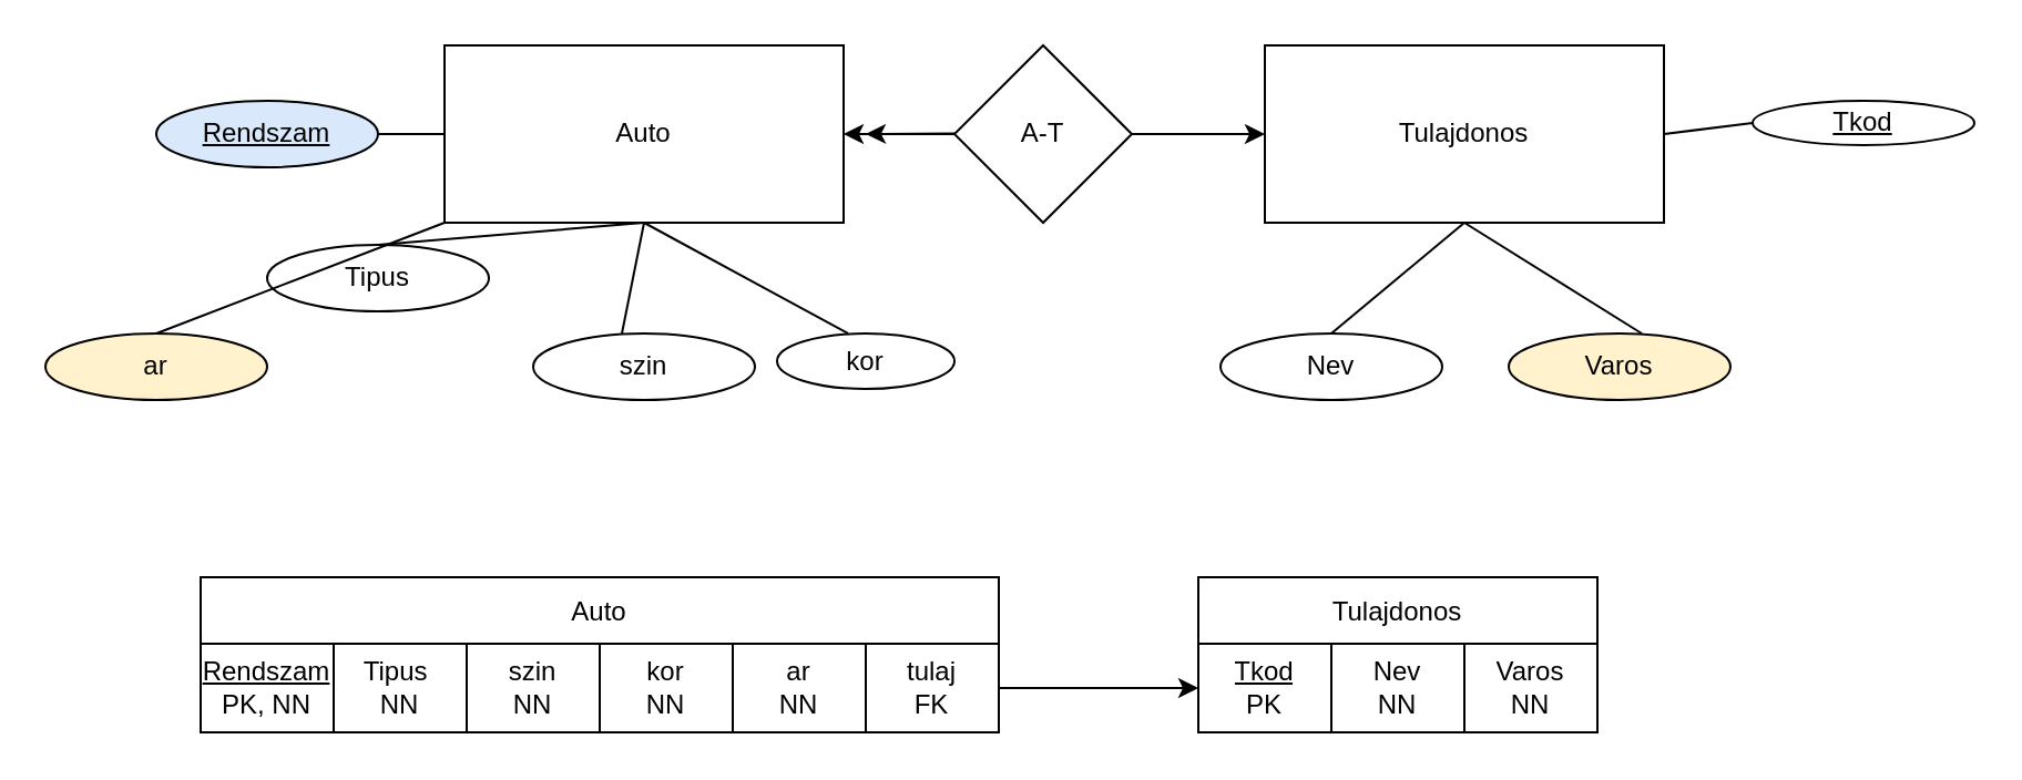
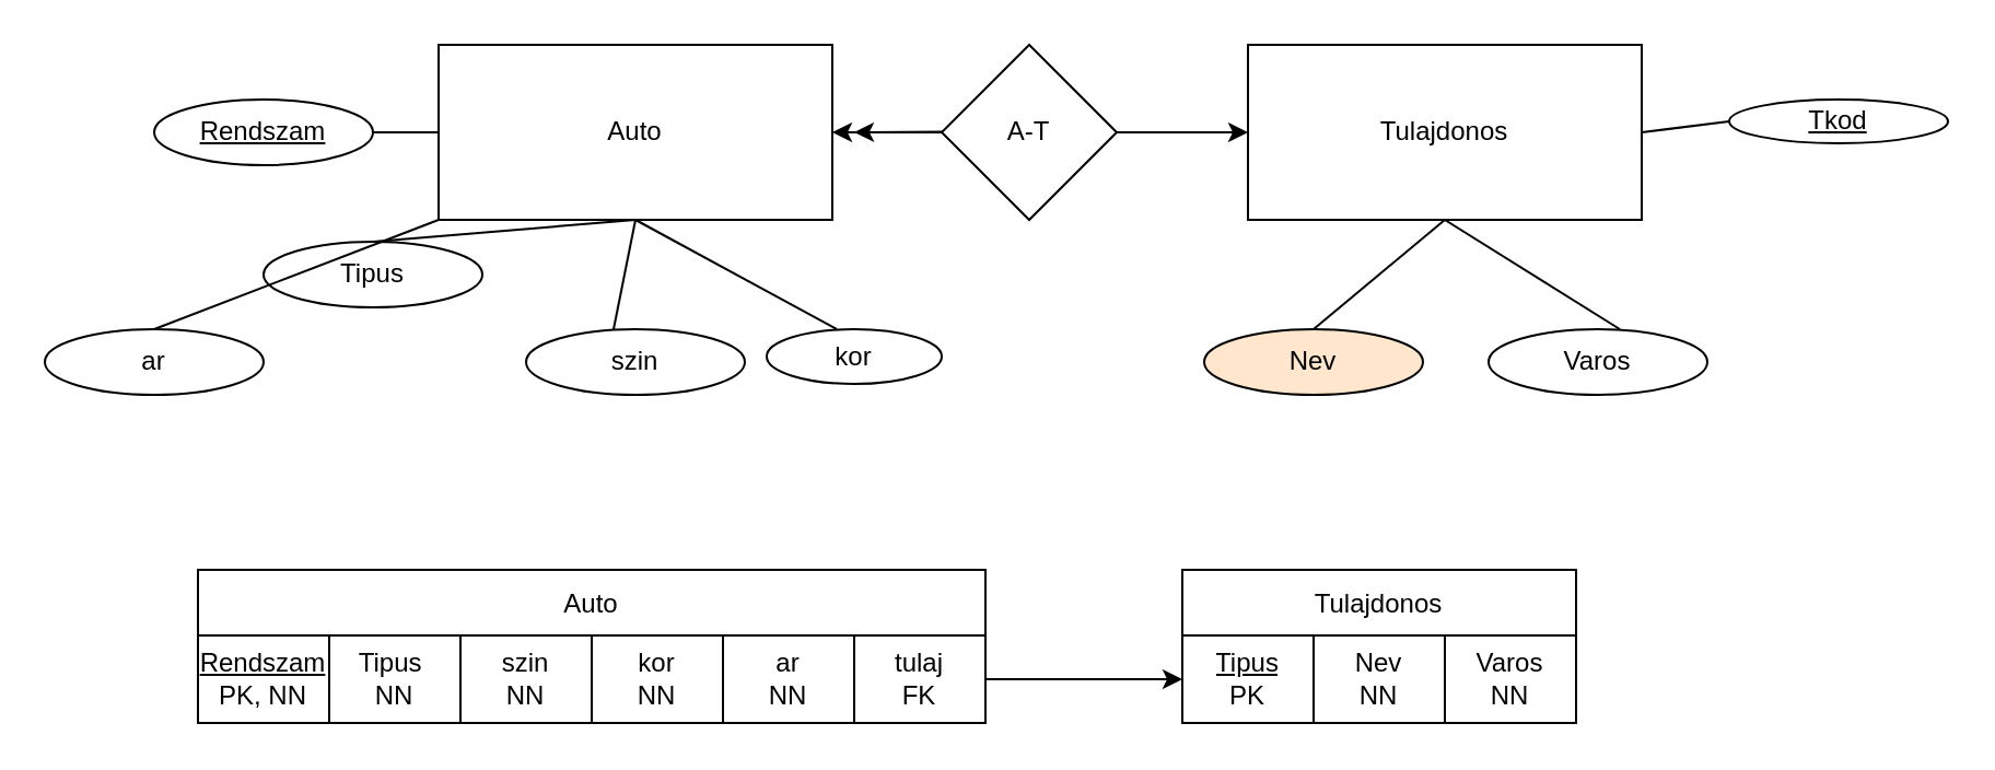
- <mxCell id="20" value="&lt;u&gt;Rendszam&lt;/u&gt;" style="ellipse;whiteSpace=wrap;html=1;fillColor=#dae8fc;" vertex="1" parent="1"><mxGeometry x="70" y="45" width="100" height="30" as="geometry" /></mxCell>
+ <mxCell id="20" value="&lt;u&gt;Rendszam&lt;/u&gt;" style="ellipse;whiteSpace=wrap;html=1;" vertex="1" parent="1"><mxGeometry x="70" y="45" width="100" height="30" as="geometry" /></mxCell>
- <mxCell id="22" value="ar" style="ellipse;whiteSpace=wrap;html=1;fillColor=#fff2cc;" vertex="1" parent="1"><mxGeometry x="20" y="150" width="100" height="30" as="geometry" /></mxCell>
+ <mxCell id="22" value="ar" style="ellipse;whiteSpace=wrap;html=1;" vertex="1" parent="1"><mxGeometry x="20" y="150" width="100" height="30" as="geometry" /></mxCell>
- <mxCell id="4" value="Nev" style="ellipse;whiteSpace=wrap;html=1;" vertex="1" parent="1"><mxGeometry x="550" y="150" width="100" height="30" as="geometry" /></mxCell>
+ <mxCell id="4" value="Nev" style="ellipse;whiteSpace=wrap;html=1;fillColor=#ffe6cc;" vertex="1" parent="1"><mxGeometry x="550" y="150" width="100" height="30" as="geometry" /></mxCell>
- <mxCell id="5" value="Varos" style="ellipse;whiteSpace=wrap;html=1;fillColor=#fff2cc;" vertex="1" parent="1"><mxGeometry x="680" y="150" width="100" height="30" as="geometry" /></mxCell>
+ <mxCell id="5" value="Varos" style="ellipse;whiteSpace=wrap;html=1;" vertex="1" parent="1"><mxGeometry x="680" y="150" width="100" height="30" as="geometry" /></mxCell>
- <mxCell id="34" value="&lt;u&gt;Tkod&lt;/u&gt;&lt;div&gt;PK&lt;/div&gt;" style="shape=partialRectangle;html=1;whiteSpace=wrap;connectable=0;strokeColor=inherit;overflow=hidden;fillColor=none;top=0;left=0;bottom=0;right=0;pointerEvents=1;" vertex="1" parent="33"><mxGeometry width="60" height="40" as="geometry"><mxRectangle width="60" height="40" as="alternateBounds" /></mxGeometry></mxCell>
+ <mxCell id="34" value="&lt;u&gt;Tipus&lt;/u&gt;&lt;div&gt;PK&lt;/div&gt;" style="shape=partialRectangle;html=1;whiteSpace=wrap;connectable=0;strokeColor=inherit;overflow=hidden;fillColor=none;top=0;left=0;bottom=0;right=0;pointerEvents=1;" vertex="1" parent="33"><mxGeometry width="60" height="40" as="geometry"><mxRectangle width="60" height="40" as="alternateBounds" /></mxGeometry></mxCell>
